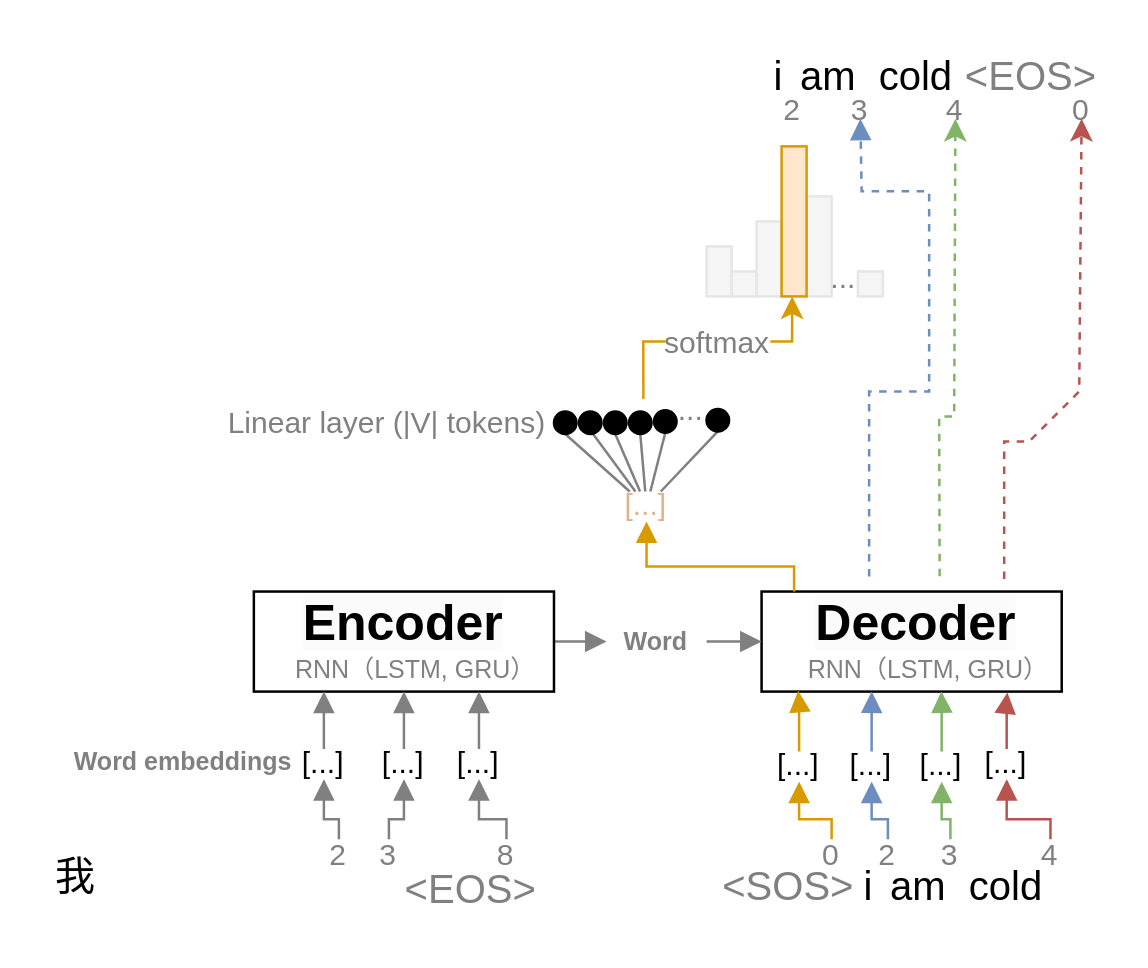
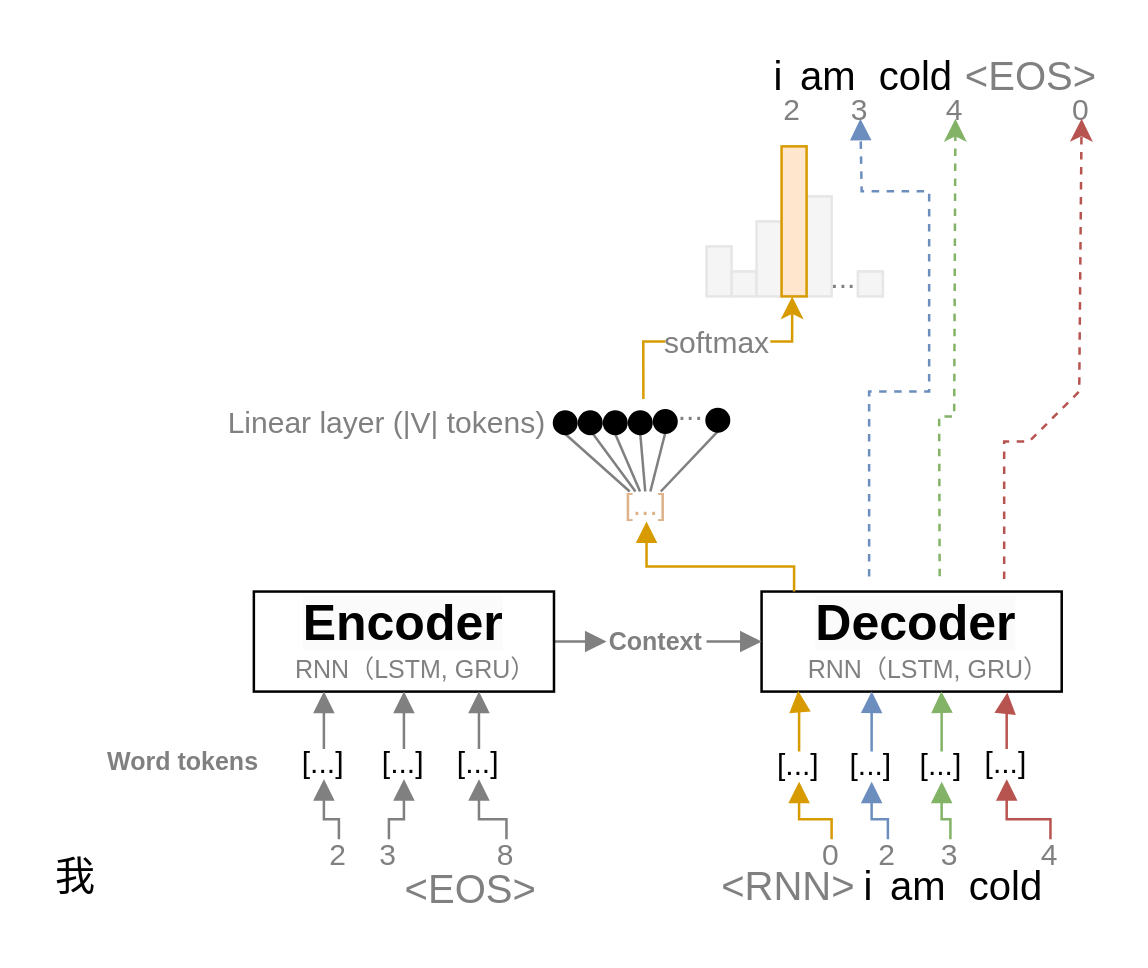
- <mxCell id="29" value="Word" style="text;html=1;strokeColor=none;fillColor=none;align=center;verticalAlign=middle;whiteSpace=wrap;rounded=0;fontSize=10;fontStyle=1;fontColor=#808080;" vertex="1" parent="1"><mxGeometry x="242" y="251" width="40" height="10" as="geometry" /></mxCell>
+ <mxCell id="29" value="Context" style="text;html=1;strokeColor=none;fillColor=none;align=center;verticalAlign=middle;whiteSpace=wrap;rounded=0;fontSize=10;fontStyle=1;fontColor=#808080;" vertex="1" parent="1"><mxGeometry x="242" y="251" width="40" height="10" as="geometry" /></mxCell>
- <mxCell id="27" value="Word embeddings" style="text;html=1;strokeColor=none;fillColor=none;align=center;verticalAlign=middle;whiteSpace=wrap;rounded=0;fontSize=10;fontStyle=1;fontColor=#808080;" vertex="1" parent="1"><mxGeometry x="28" y="299" width="90" height="10" as="geometry" /></mxCell>
+ <mxCell id="27" value="Word tokens" style="text;html=1;strokeColor=none;fillColor=none;align=center;verticalAlign=middle;whiteSpace=wrap;rounded=0;fontSize=10;fontStyle=1;fontColor=#808080;" vertex="1" parent="1"><mxGeometry x="28" y="299" width="90" height="10" as="geometry" /></mxCell>
- <mxCell id="35" value="&amp;lt;SOS&amp;gt;" style="text;html=1;strokeColor=none;fillColor=none;align=center;verticalAlign=middle;whiteSpace=wrap;rounded=0;fontSize=16;fontColor=#808080;" vertex="1" parent="1"><mxGeometry x="290" y="344" width="50" height="20" as="geometry" /></mxCell>
+ <mxCell id="35" value="&amp;lt;RNN&amp;gt;" style="text;html=1;strokeColor=none;fillColor=none;align=center;verticalAlign=middle;whiteSpace=wrap;rounded=0;fontSize=16;fontColor=#808080;" vertex="1" parent="1"><mxGeometry x="290" y="344" width="50" height="20" as="geometry" /></mxCell>
